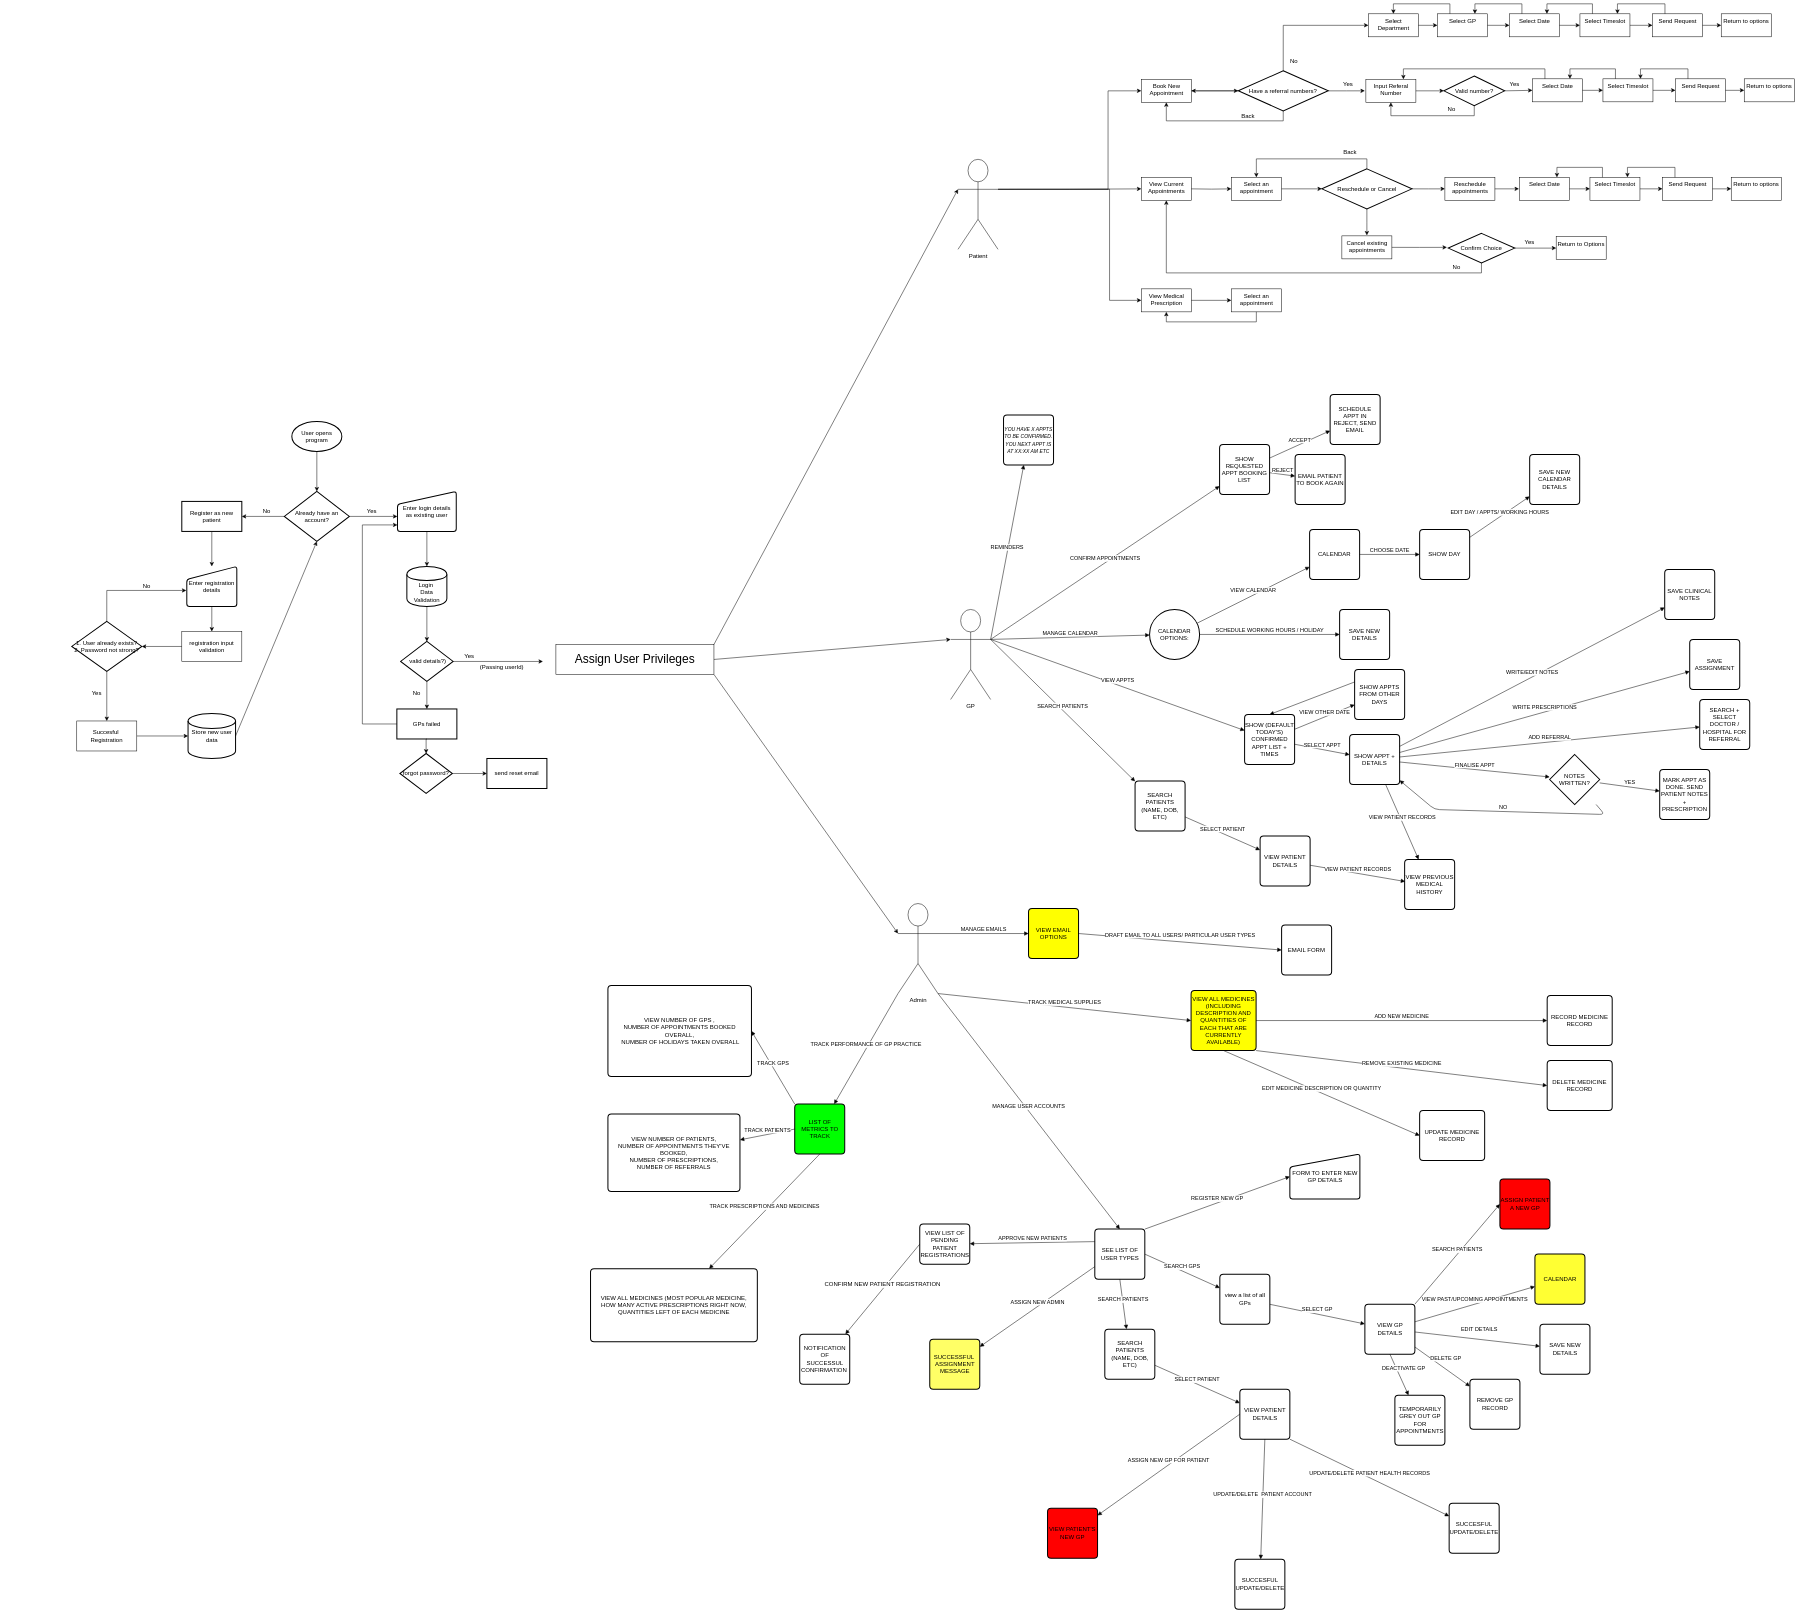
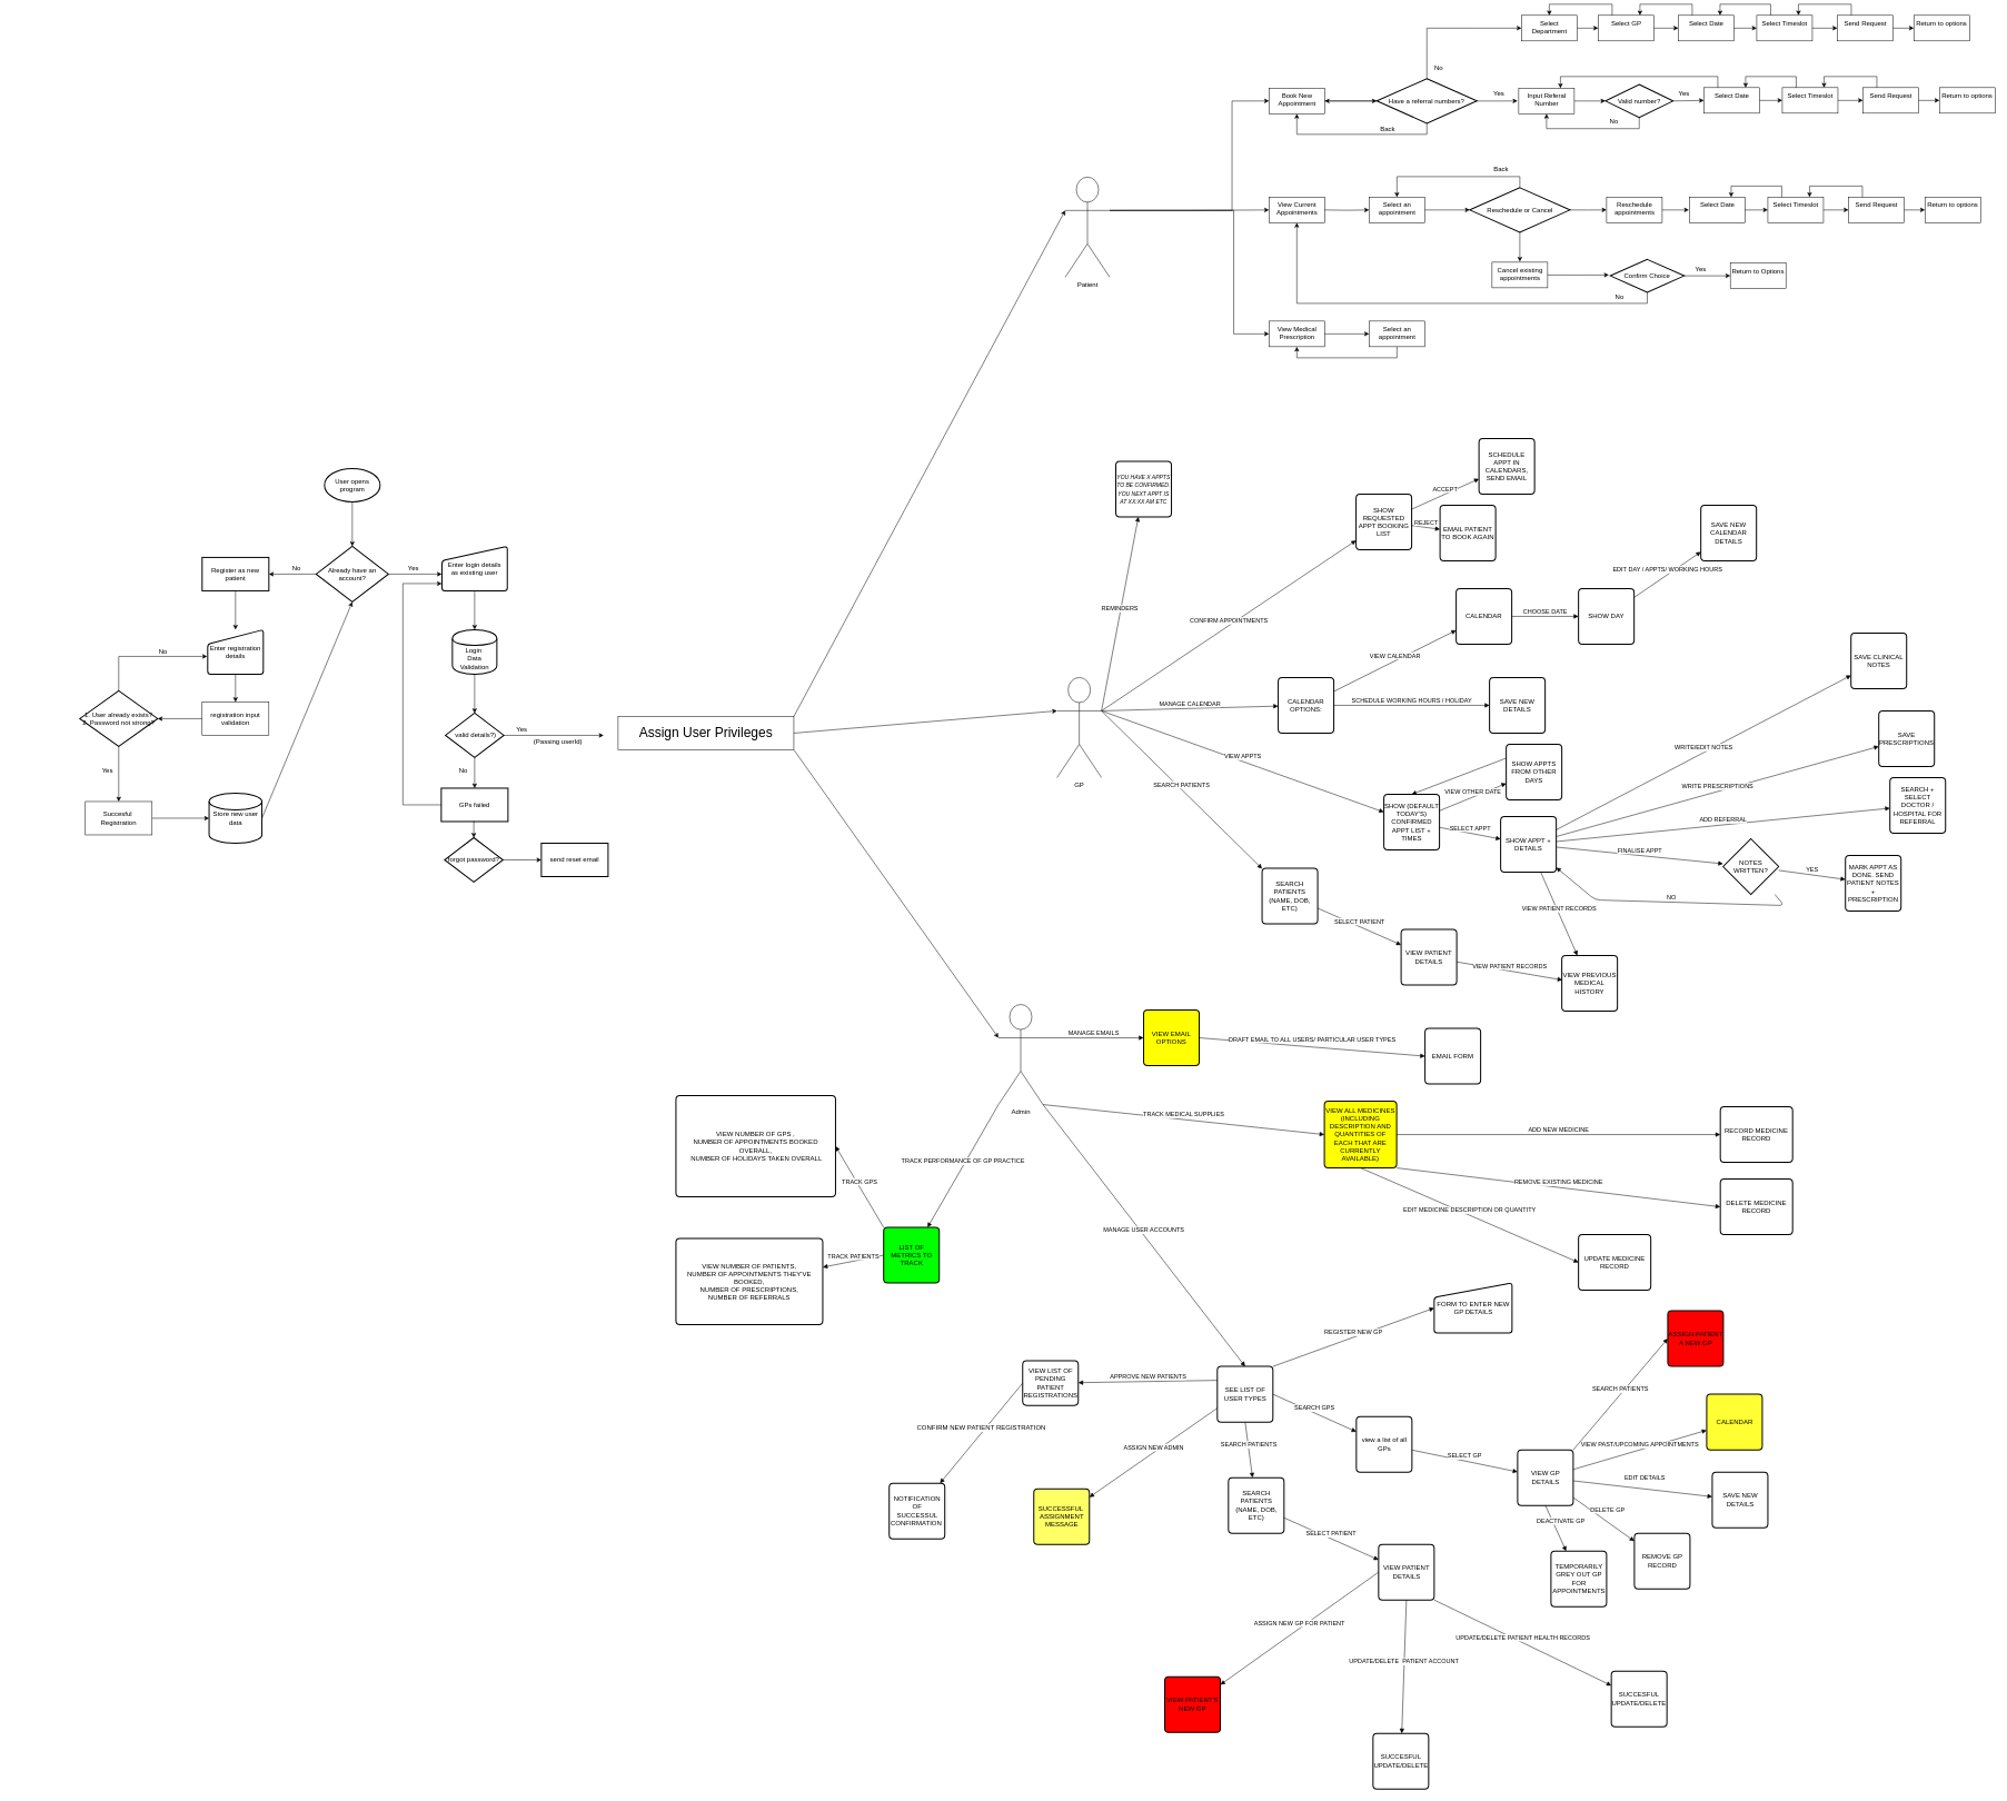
- <mxCell id="117" value="SCHEDULE APPT IN REJECT, SEND EMAIL" style="rounded=1;whiteSpace=wrap;html=1;absoluteArcSize=1;arcSize=14;strokeWidth=2;" parent="1" vertex="1"><mxGeometry x="2659" y="781" width="100" height="100" as="geometry" /></mxCell>
+ <mxCell id="117" value="SCHEDULE APPT IN CALENDARS, SEND EMAIL" style="rounded=1;whiteSpace=wrap;html=1;absoluteArcSize=1;arcSize=14;strokeWidth=2;" parent="1" vertex="1"><mxGeometry x="2659" y="781" width="100" height="100" as="geometry" /></mxCell>
- <mxCell id="120" value="CALENDAR OPTIONS:" style="ellipse;whiteSpace=wrap;html=1;absoluteArcSize=1;arcSize=14;strokeWidth=2;" parent="1" vertex="1"><mxGeometry x="2298" y="1211" width="100" height="100" as="geometry" /></mxCell>
+ <mxCell id="120" value="CALENDAR OPTIONS:" style="rounded=1;whiteSpace=wrap;html=1;absoluteArcSize=1;arcSize=14;strokeWidth=2;" parent="1" vertex="1"><mxGeometry x="2298" y="1211" width="100" height="100" as="geometry" /></mxCell>
- <mxCell id="134" value="SAVE ASSIGNMENT" style="rounded=1;whiteSpace=wrap;html=1;absoluteArcSize=1;arcSize=14;strokeWidth=2;" parent="1" vertex="1"><mxGeometry x="3378" y="1271" width="100" height="100" as="geometry" /></mxCell>
+ <mxCell id="134" value="SAVE PRESCRIPTIONS" style="rounded=1;whiteSpace=wrap;html=1;absoluteArcSize=1;arcSize=14;strokeWidth=2;" parent="1" vertex="1"><mxGeometry x="3378" y="1271" width="100" height="100" as="geometry" /></mxCell>
- <mxCell id="205" value="TRACK PRESCRIPTIONS AND MEDICINES" style="html=1;verticalAlign=bottom;endArrow=block;exitX=0.5;exitY=1;exitDx=0;exitDy=0;" parent="172" source="204" target="206" edge="1"><mxGeometry width="80" relative="1" as="geometry"><mxPoint x="1738.5" y="2420" as="sourcePoint" /><mxPoint x="1568.5" y="2559.995" as="targetPoint" /></mxGeometry></mxCell>
- <mxCell id="206" value="VIEW ALL MEDICINES (MOST POPULAR MEDICINE, &lt;br&gt;HOW MANY ACTIVE PRESCRIPTIONS RIGHT NOW, QUANTITIES LEFT OF EACH MEDICINE" style="rounded=1;whiteSpace=wrap;html=1;absoluteArcSize=1;arcSize=14;strokeWidth=2;" parent="172" vertex="1"><mxGeometry x="1180.25" y="2529" width="333.5" height="146" as="geometry" /></mxCell>
